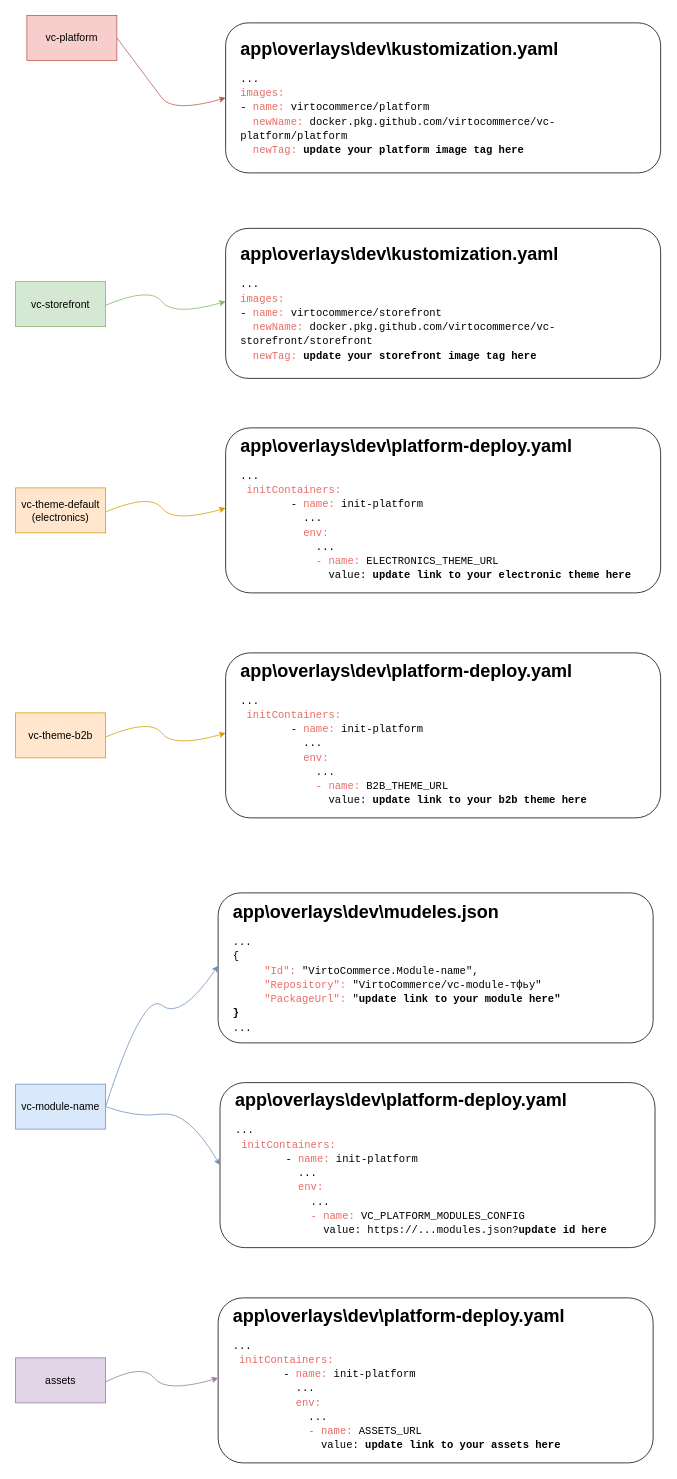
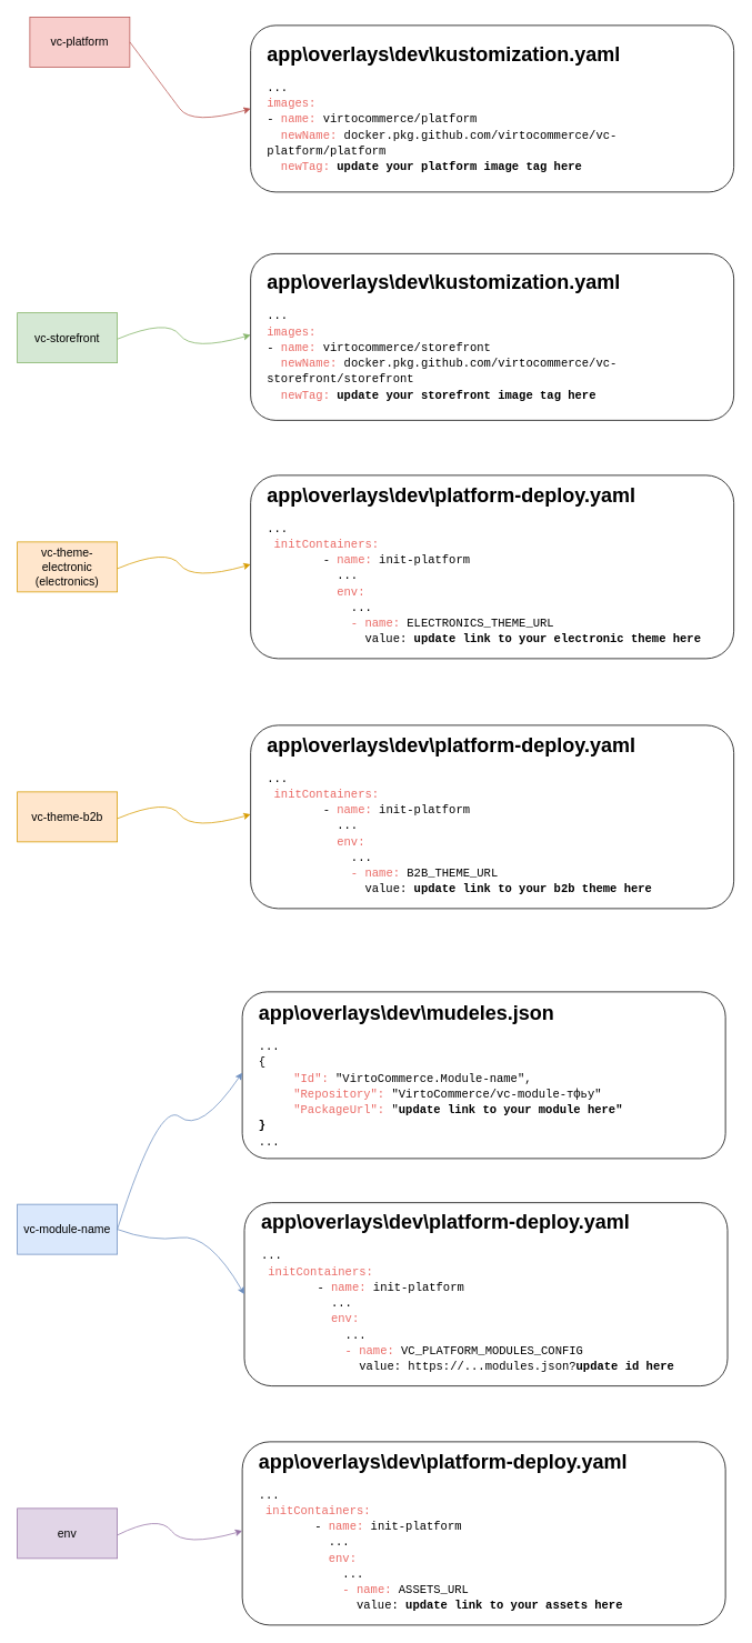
- <mxCell id="6" value="vc-theme-default&lt;br&gt;(electronics)" style="rounded=0;whiteSpace=wrap;html=1;fillColor=#ffe6cc;strokeColor=#d79b00;fontSize=14;" vertex="1" parent="1"><mxGeometry x="20" y="650" width="120" height="60" as="geometry" /></mxCell>
+ <mxCell id="6" value="vc-theme-electronic&lt;br&gt;(electronics)" style="rounded=0;whiteSpace=wrap;html=1;fillColor=#ffe6cc;strokeColor=#d79b00;fontSize=14;" vertex="1" parent="1"><mxGeometry x="20" y="650" width="120" height="60" as="geometry" /></mxCell>
- <mxCell id="25" value="assets" style="rounded=0;whiteSpace=wrap;html=1;fillColor=#e1d5e7;strokeColor=#9673a6;fontSize=14;" vertex="1" parent="1"><mxGeometry x="20" y="1810" width="120" height="60" as="geometry" /></mxCell>
+ <mxCell id="25" value="env" style="rounded=0;whiteSpace=wrap;html=1;fillColor=#e1d5e7;strokeColor=#9673a6;fontSize=14;" vertex="1" parent="1"><mxGeometry x="20" y="1810" width="120" height="60" as="geometry" /></mxCell>
